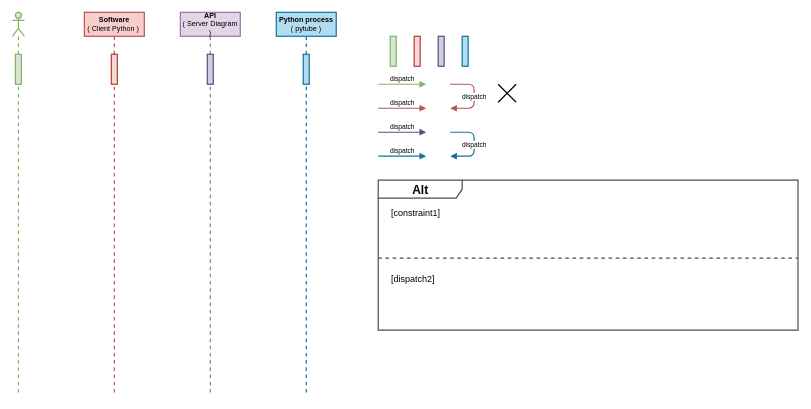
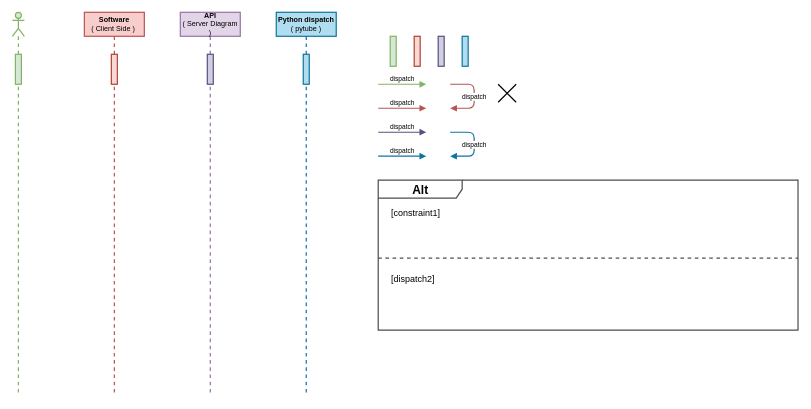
- <mxCell id="3" value="&lt;b&gt;Software&lt;/b&gt;&lt;br&gt;( Client Python )&amp;nbsp;" style="shape=umlLifeline;perimeter=lifelinePerimeter;whiteSpace=wrap;html=1;container=1;collapsible=0;recursiveResize=0;outlineConnect=0;strokeColor=#b85450;strokeWidth=2;fillColor=#f8cecc;fontColor=#000000;" parent="1" vertex="1"><mxGeometry x="140" y="20" width="100" height="640" as="geometry" /></mxCell>
+ <mxCell id="3" value="&lt;b&gt;Software&lt;/b&gt;&lt;br&gt;( Client Side )&amp;nbsp;" style="shape=umlLifeline;perimeter=lifelinePerimeter;whiteSpace=wrap;html=1;container=1;collapsible=0;recursiveResize=0;outlineConnect=0;strokeColor=#b85450;strokeWidth=2;fillColor=#f8cecc;fontColor=#000000;" parent="1" vertex="1"><mxGeometry x="140" y="20" width="100" height="640" as="geometry" /></mxCell>
- <mxCell id="7" value="&lt;b&gt;Python process&lt;/b&gt;&lt;br&gt;( pytube )" style="shape=umlLifeline;perimeter=lifelinePerimeter;whiteSpace=wrap;html=1;container=1;collapsible=0;recursiveResize=0;outlineConnect=0;strokeColor=#10739e;strokeWidth=2;fillColor=#b1ddf0;fontColor=#000000;" parent="1" vertex="1"><mxGeometry x="460" y="20" width="100" height="640" as="geometry" /></mxCell>
+ <mxCell id="7" value="&lt;b&gt;Python dispatch&lt;/b&gt;&lt;br&gt;( pytube )" style="shape=umlLifeline;perimeter=lifelinePerimeter;whiteSpace=wrap;html=1;container=1;collapsible=0;recursiveResize=0;outlineConnect=0;strokeColor=#10739e;strokeWidth=2;fillColor=#b1ddf0;fontColor=#000000;" parent="1" vertex="1"><mxGeometry x="460" y="20" width="100" height="640" as="geometry" /></mxCell>
